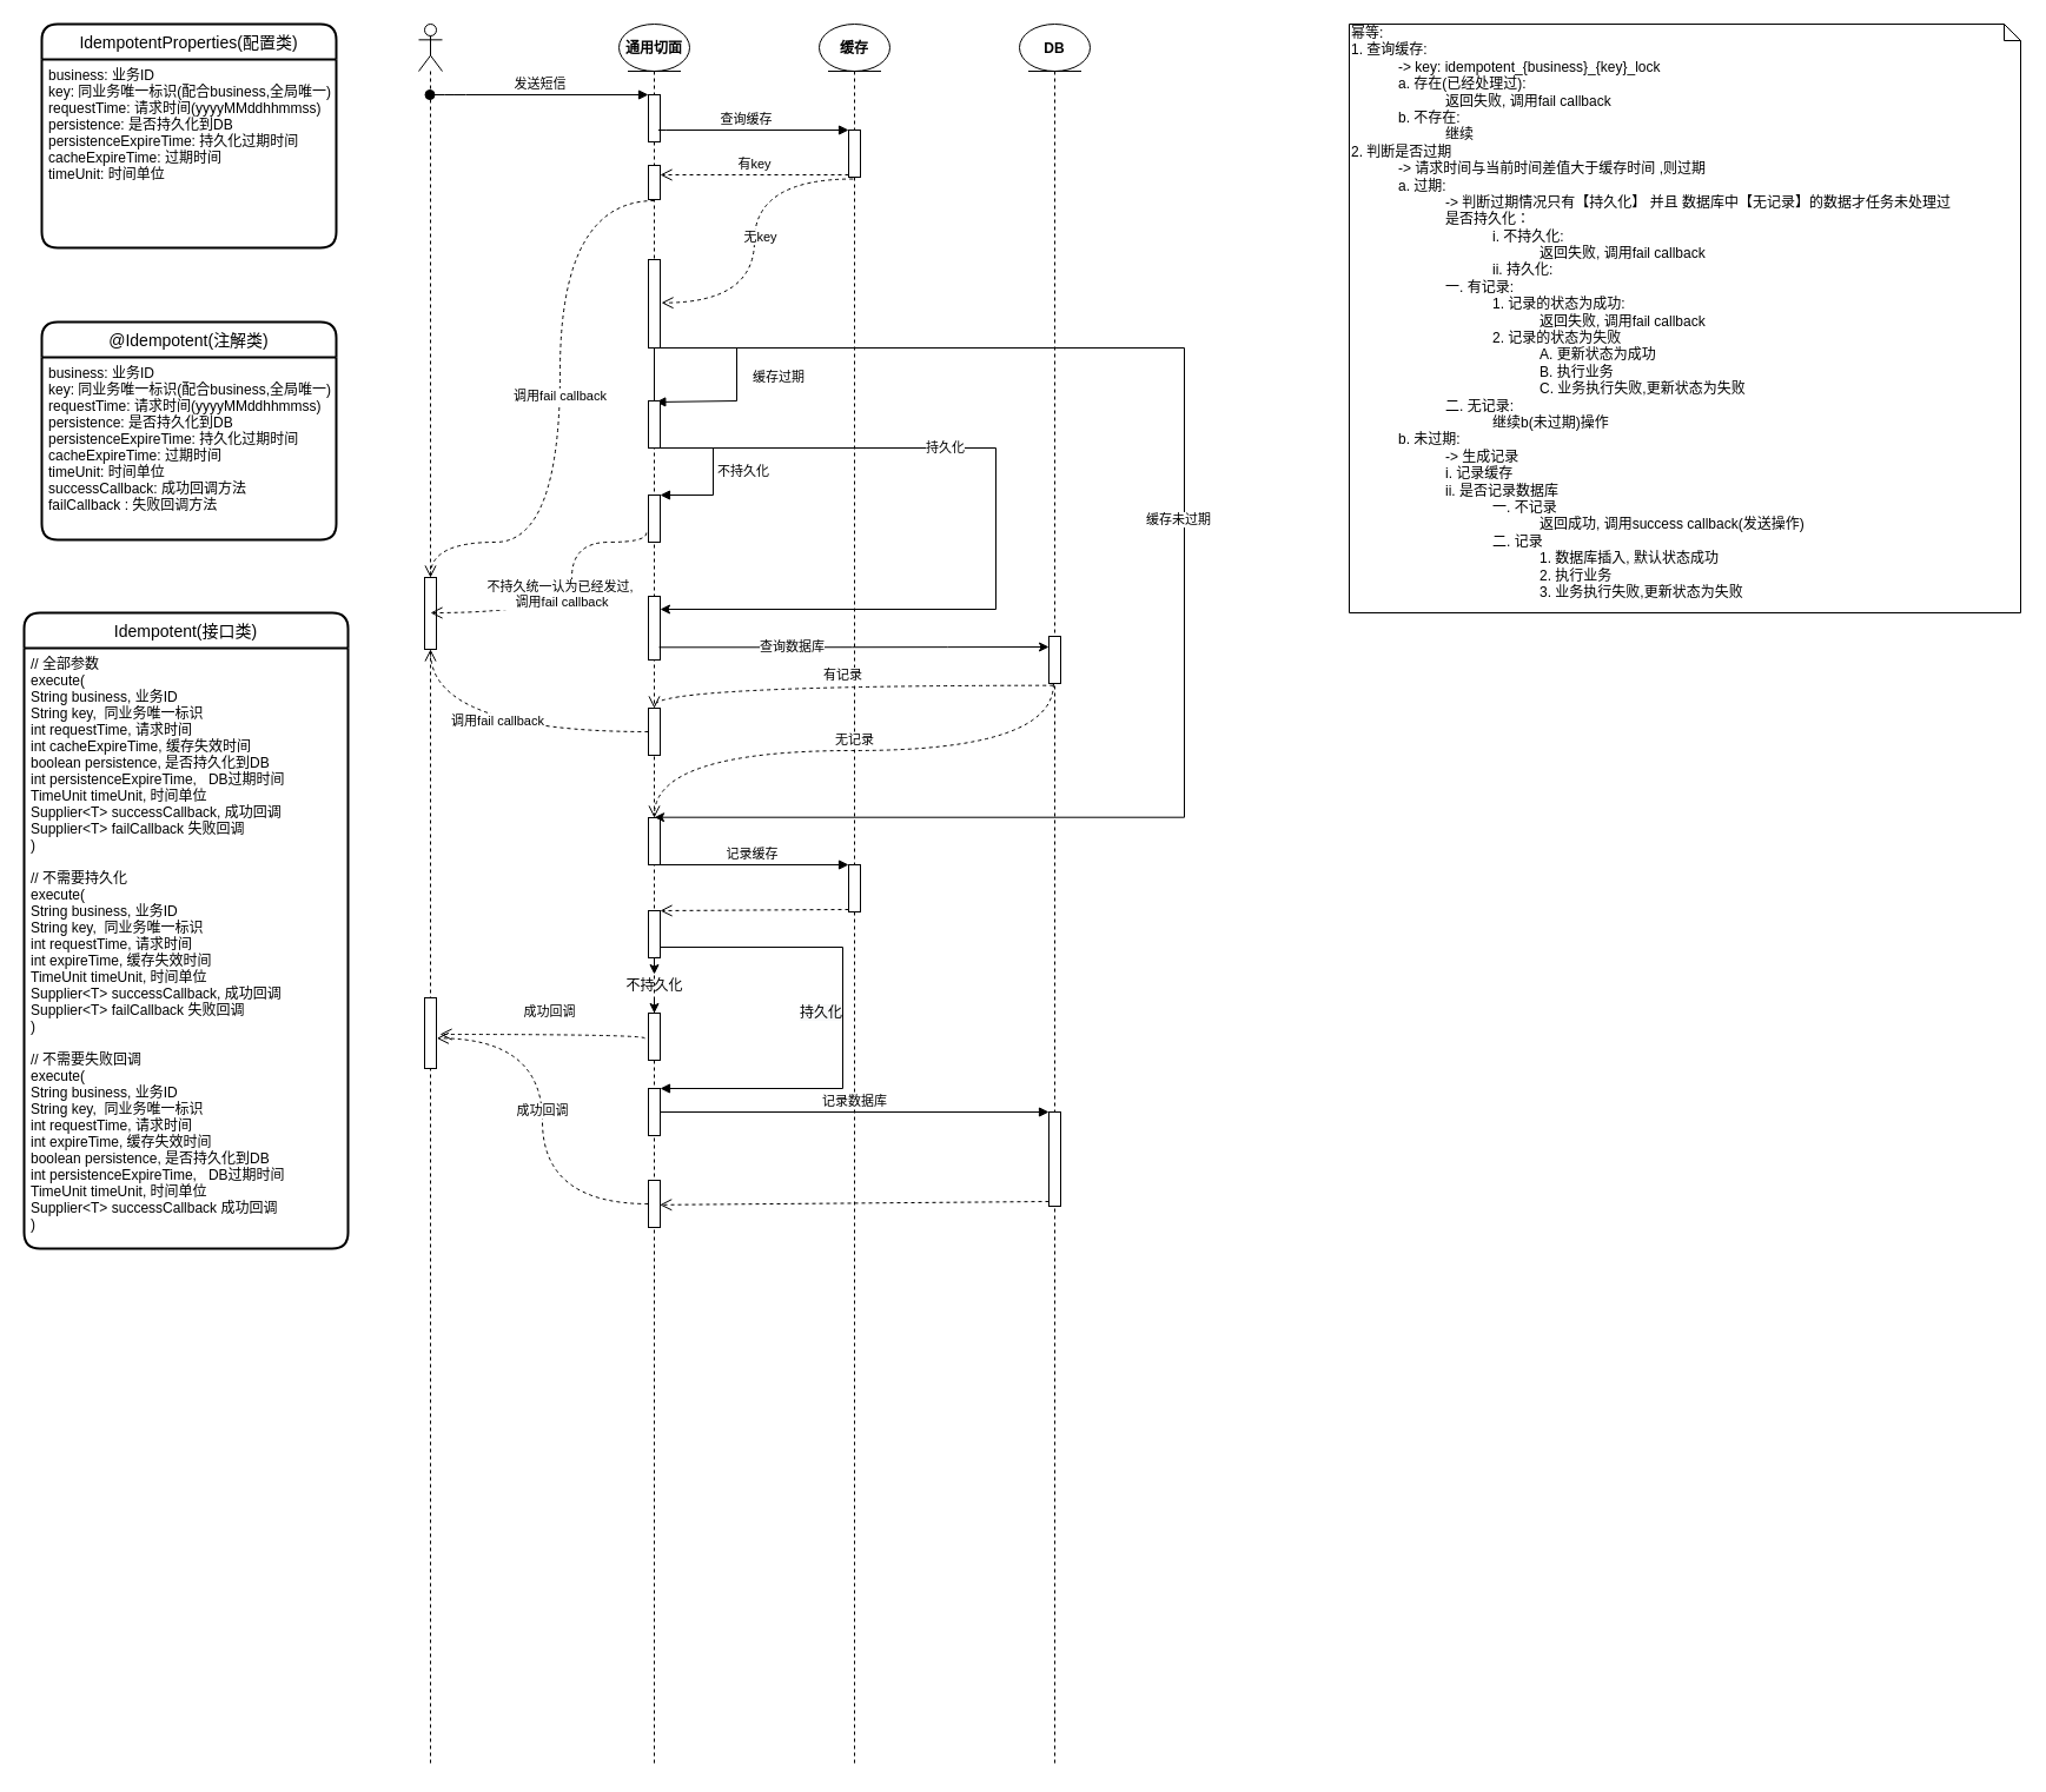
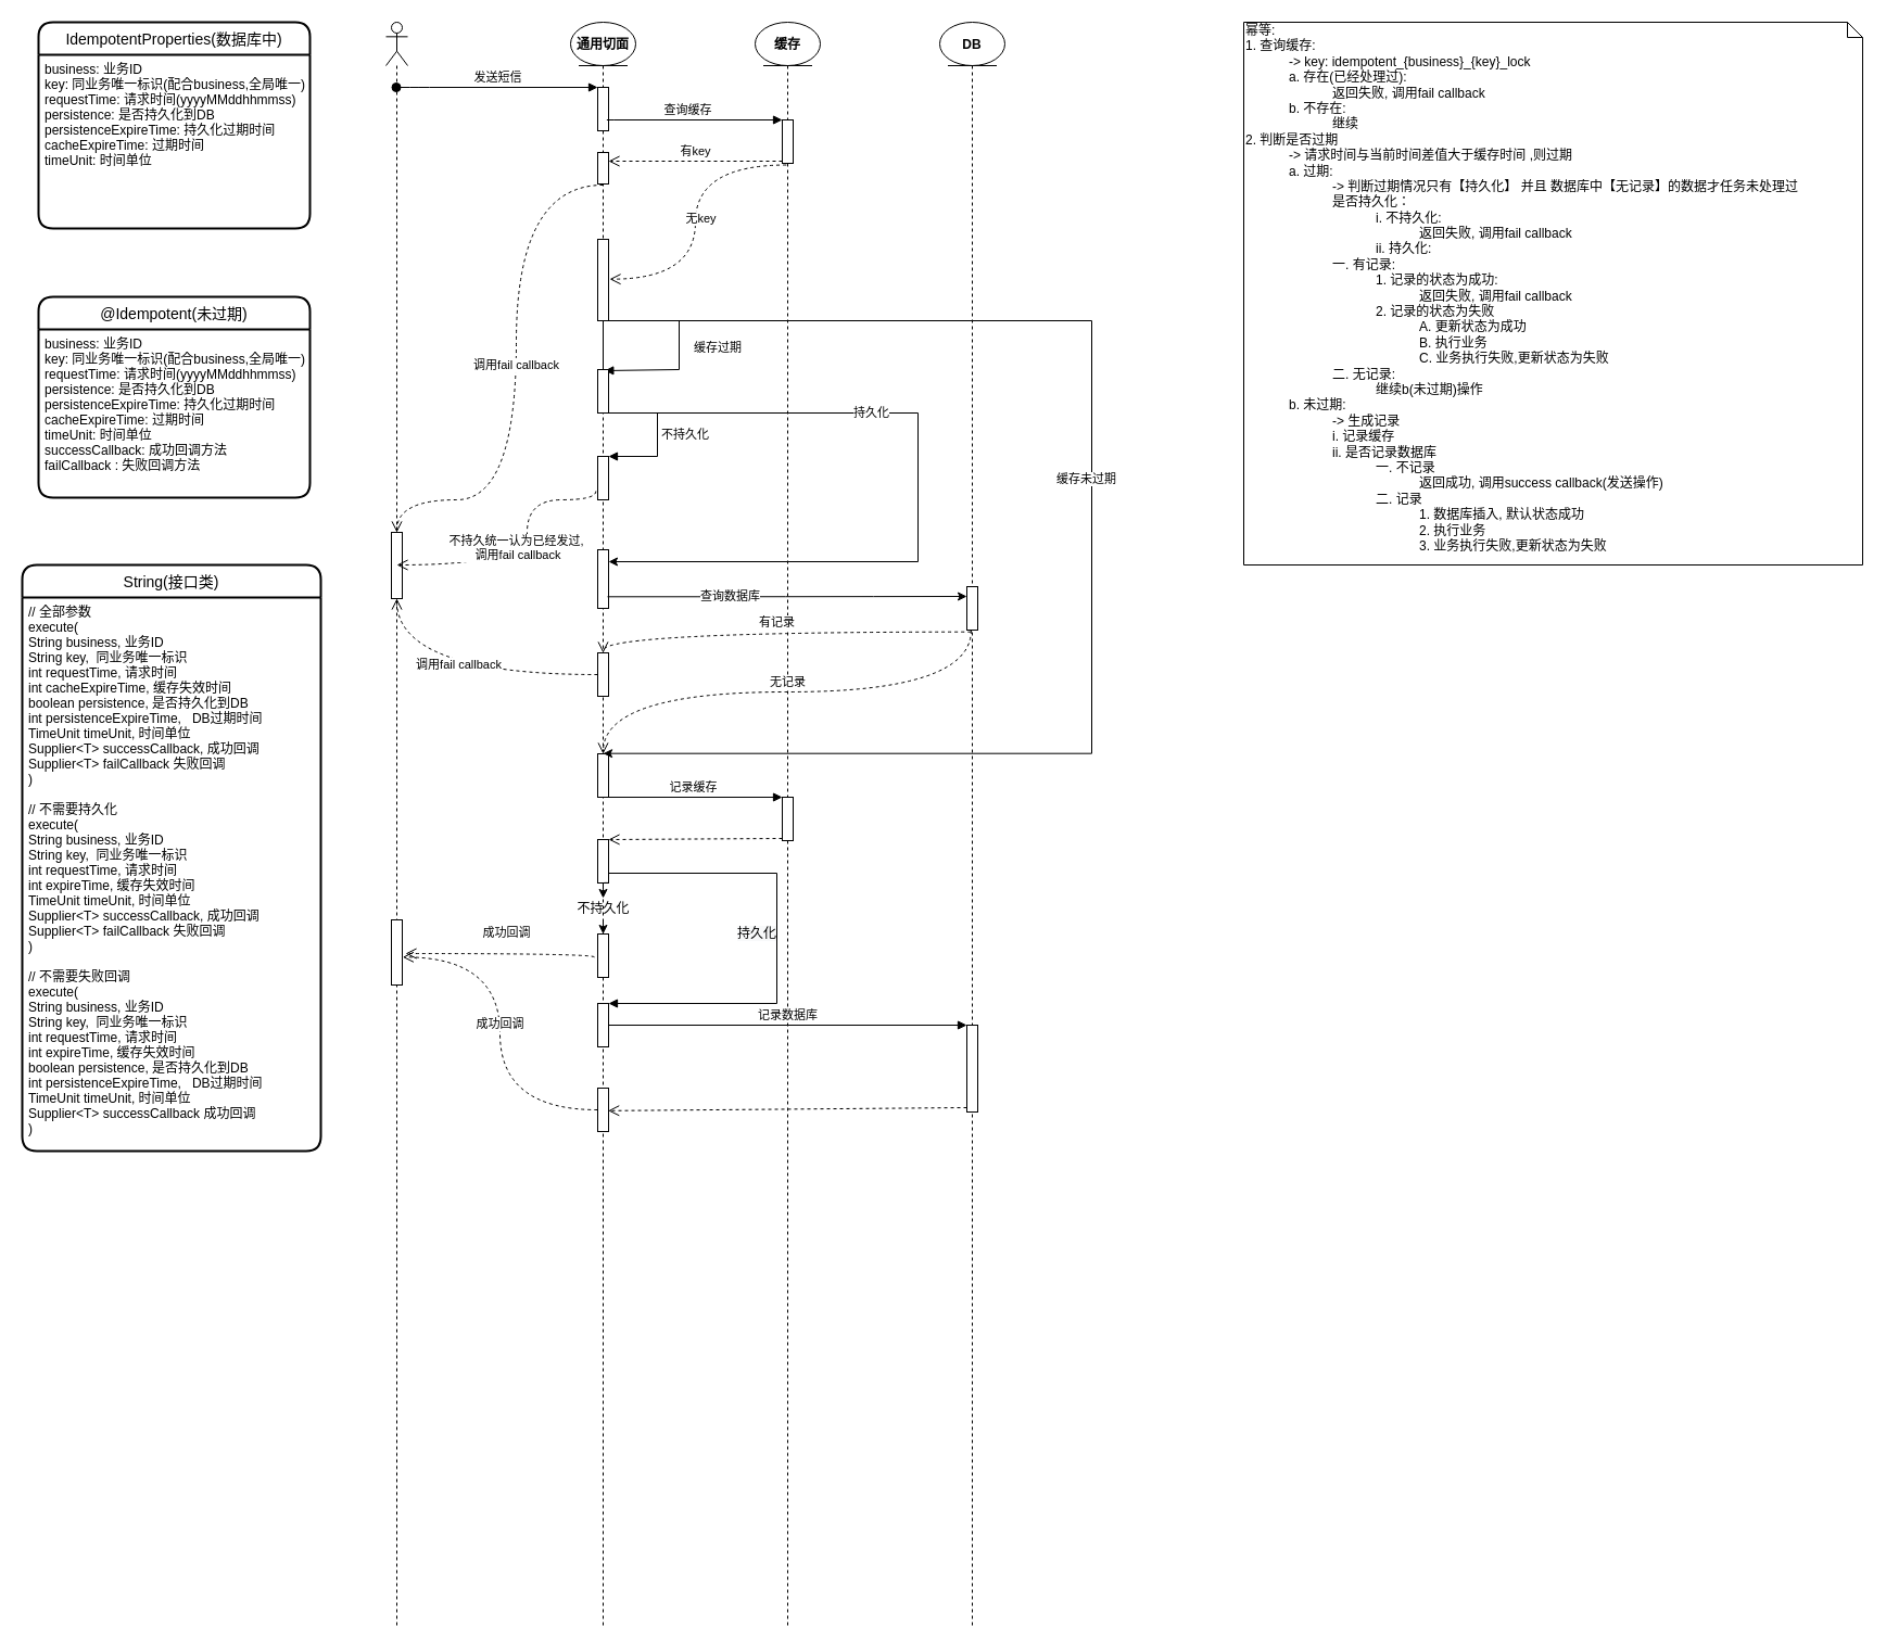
- <mxCell id="2" value="IdempotentProperties(配置类)" style="swimlane;childLayout=stackLayout;horizontal=1;startSize=30;horizontalStack=0;rounded=1;fontSize=14;fontStyle=0;strokeWidth=2;resizeParent=0;resizeLast=1;shadow=0;dashed=0;align=center;" parent="1" vertex="1"><mxGeometry x="35" y="20" width="250" height="190" as="geometry" /></mxCell>
+ <mxCell id="2" value="IdempotentProperties(数据库中)" style="swimlane;childLayout=stackLayout;horizontal=1;startSize=30;horizontalStack=0;rounded=1;fontSize=14;fontStyle=0;strokeWidth=2;resizeParent=0;resizeLast=1;shadow=0;dashed=0;align=center;" parent="1" vertex="1"><mxGeometry x="35" y="20" width="250" height="190" as="geometry" /></mxCell>
- <mxCell id="4" value="@Idempotent(注解类)" style="swimlane;childLayout=stackLayout;horizontal=1;startSize=30;horizontalStack=0;rounded=1;fontSize=14;fontStyle=0;strokeWidth=2;resizeParent=0;resizeLast=1;shadow=0;dashed=0;align=center;" parent="1" vertex="1"><mxGeometry x="35" y="273" width="250" height="185" as="geometry" /></mxCell>
+ <mxCell id="4" value="@Idempotent(未过期)" style="swimlane;childLayout=stackLayout;horizontal=1;startSize=30;horizontalStack=0;rounded=1;fontSize=14;fontStyle=0;strokeWidth=2;resizeParent=0;resizeLast=1;shadow=0;dashed=0;align=center;" parent="1" vertex="1"><mxGeometry x="35" y="273" width="250" height="185" as="geometry" /></mxCell>
- <mxCell id="6" value="Idempotent(接口类)" style="swimlane;childLayout=stackLayout;horizontal=1;startSize=30;horizontalStack=0;rounded=1;fontSize=14;fontStyle=0;strokeWidth=2;resizeParent=0;resizeLast=1;shadow=0;dashed=0;align=center;" vertex="1" parent="1"><mxGeometry x="20" y="520" width="275" height="540" as="geometry" /></mxCell>
+ <mxCell id="6" value="String(接口类)" style="swimlane;childLayout=stackLayout;horizontal=1;startSize=30;horizontalStack=0;rounded=1;fontSize=14;fontStyle=0;strokeWidth=2;resizeParent=0;resizeLast=1;shadow=0;dashed=0;align=center;" vertex="1" parent="1"><mxGeometry x="20" y="520" width="275" height="540" as="geometry" /></mxCell>
